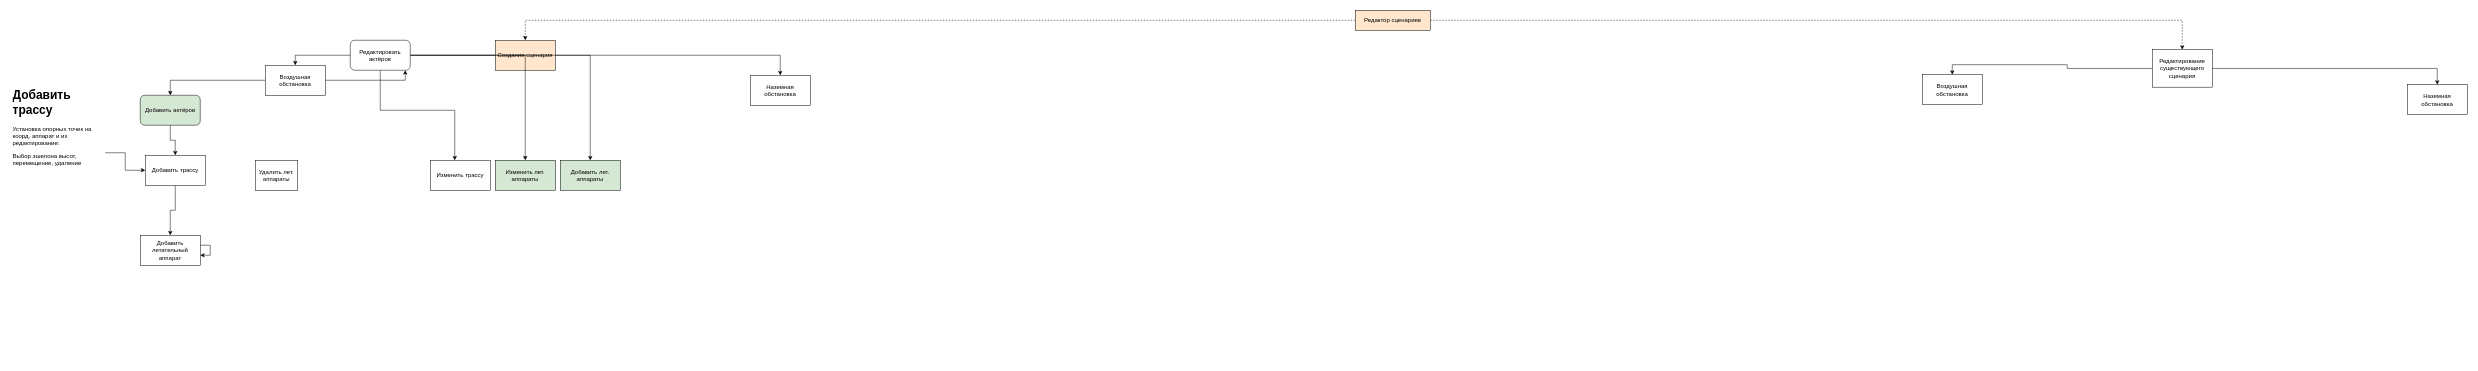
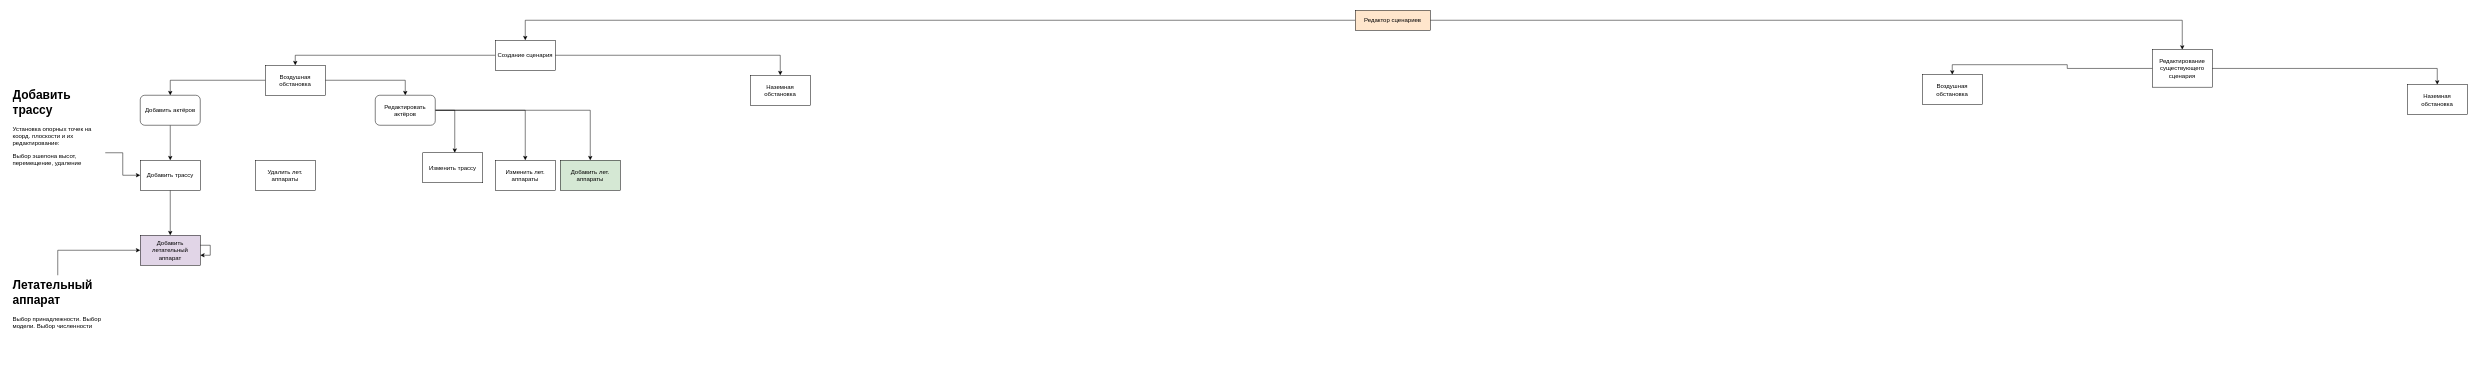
- <mxCell id="2" style="edgeStyle=orthogonalEdgeStyle;rounded=0;orthogonalLoop=1;jettySize=auto;html=1;entryX=0.5;entryY=0;entryDx=0;entryDy=0;dashed=1;" parent="1" source="4" target="11" edge="1"><mxGeometry relative="1" as="geometry" /></mxCell>
+ <mxCell id="2" style="edgeStyle=orthogonalEdgeStyle;rounded=0;orthogonalLoop=1;jettySize=auto;html=1;entryX=0.5;entryY=0;entryDx=0;entryDy=0;" parent="1" source="4" target="11" edge="1"><mxGeometry relative="1" as="geometry" /></mxCell>
- <mxCell id="3" style="edgeStyle=orthogonalEdgeStyle;rounded=0;orthogonalLoop=1;jettySize=auto;html=1;entryX=0.5;entryY=0;entryDx=0;entryDy=0;exitX=1;exitY=0.5;exitDx=0;exitDy=0;dashed=1;" parent="1" source="4" target="12" edge="1"><mxGeometry relative="1" as="geometry"><mxPoint x="2040" y="50" as="sourcePoint" /></mxGeometry></mxCell>
+ <mxCell id="3" style="edgeStyle=orthogonalEdgeStyle;rounded=0;orthogonalLoop=1;jettySize=auto;html=1;entryX=0.5;entryY=0;entryDx=0;entryDy=0;exitX=1;exitY=0.5;exitDx=0;exitDy=0;" parent="1" source="4" target="12" edge="1"><mxGeometry relative="1" as="geometry"><mxPoint x="2040" y="50" as="sourcePoint" /></mxGeometry></mxCell>
- <mxCell id="22" value="Редактировать актёров" style="rounded=1;whiteSpace=wrap;html=1;" parent="1" vertex="1"><mxGeometry x="700" y="80" width="120" height="60" as="geometry" /></mxCell>
+ <mxCell id="22" value="Редактировать актёров" style="rounded=1;whiteSpace=wrap;html=1;" parent="1" vertex="1"><mxGeometry x="750" y="190" width="120" height="60" as="geometry" /></mxCell>
- <mxCell id="11" value="Создание сценария" style="rounded=0;whiteSpace=wrap;html=1;fillColor=#ffe6cc;" parent="1" vertex="1"><mxGeometry x="990" y="80" width="120" height="60" as="geometry" /></mxCell>
+ <mxCell id="11" value="Создание сценария" style="rounded=0;whiteSpace=wrap;html=1;" parent="1" vertex="1"><mxGeometry x="990" y="80" width="120" height="60" as="geometry" /></mxCell>
- <mxCell id="28" value="&lt;h1&gt;Добавить трассу&lt;/h1&gt;&lt;p&gt;Установка опорных точек на коорд. аппарат и их редактирование:&lt;/p&gt;&lt;p&gt;Выбор эшелона высот, перемещение, удаление&lt;/p&gt;" style="text;html=1;strokeColor=none;fillColor=none;spacing=5;spacingTop=-20;whiteSpace=wrap;overflow=hidden;rounded=0;" parent="1" vertex="1"><mxGeometry x="20" y="170" width="190" height="270" as="geometry" /></mxCell>
+ <mxCell id="28" value="&lt;h1&gt;Добавить трассу&lt;/h1&gt;&lt;p&gt;Установка опорных точек на коорд. плоскости и их редактирование:&lt;/p&gt;&lt;p&gt;Выбор эшелона высот, перемещение, удаление&lt;/p&gt;" style="text;html=1;strokeColor=none;fillColor=none;spacing=5;spacingTop=-20;whiteSpace=wrap;overflow=hidden;rounded=0;" parent="1" vertex="1"><mxGeometry x="20" y="170" width="190" height="270" as="geometry" /></mxCell>
- <mxCell id="17" value="Добавить актёров" style="rounded=1;whiteSpace=wrap;html=1;fillColor=#d5e8d4;" parent="1" vertex="1"><mxGeometry x="280" y="190" width="120" height="60" as="geometry" /></mxCell>
+ <mxCell id="17" value="Добавить актёров" style="rounded=1;whiteSpace=wrap;html=1;" parent="1" vertex="1"><mxGeometry x="280" y="190" width="120" height="60" as="geometry" /></mxCell>
- <mxCell id="14" value="Добавить трассу" style="rounded=0;whiteSpace=wrap;html=1;" parent="1" vertex="1"><mxGeometry x="290" y="310" width="120" height="60" as="geometry" /></mxCell>
+ <mxCell id="14" value="Добавить трассу" style="rounded=0;whiteSpace=wrap;html=1;" parent="1" vertex="1"><mxGeometry x="280" y="320" width="120" height="60" as="geometry" /></mxCell>
- <mxCell id="26" value="Удалить лет. аппараты" style="rounded=0;whiteSpace=wrap;html=1;" parent="1" vertex="1"><mxGeometry x="510" y="320" width="85" height="60" as="geometry" /></mxCell>
+ <mxCell id="26" value="Удалить лет. аппараты" style="rounded=0;whiteSpace=wrap;html=1;" parent="1" vertex="1"><mxGeometry x="510" y="320" width="120" height="60" as="geometry" /></mxCell>
- <mxCell id="24" value="Изменить трассу" style="rounded=0;whiteSpace=wrap;html=1;" parent="1" vertex="1"><mxGeometry x="860" y="320" width="120" height="60" as="geometry" /></mxCell>
+ <mxCell id="24" value="Изменить трассу" style="rounded=0;whiteSpace=wrap;html=1;" parent="1" vertex="1"><mxGeometry x="845" y="305" width="120" height="60" as="geometry" /></mxCell>
- <mxCell id="23" value="Изменить лет. аппараты" style="rounded=0;whiteSpace=wrap;html=1;fillColor=#d5e8d4;" parent="1" vertex="1"><mxGeometry x="990" y="320" width="120" height="60" as="geometry" /></mxCell>
+ <mxCell id="23" value="Изменить лет. аппараты" style="rounded=0;whiteSpace=wrap;html=1;" parent="1" vertex="1"><mxGeometry x="990" y="320" width="120" height="60" as="geometry" /></mxCell>
+ <mxCell id="29" style="edgeStyle=orthogonalEdgeStyle;rounded=0;orthogonalLoop=1;jettySize=auto;html=1;" parent="1" source="30" target="15" edge="1"><mxGeometry relative="1" as="geometry"><Array as="points"><mxPoint x="115" y="500" /></Array></mxGeometry></mxCell>
- <mxCell id="15" value="Добавить летательный аппарат" style="rounded=0;whiteSpace=wrap;html=1;" parent="1" vertex="1"><mxGeometry x="280" y="470" width="120" height="60" as="geometry" /></mxCell>
+ <mxCell id="15" value="Добавить летательный аппарат" style="rounded=0;whiteSpace=wrap;html=1;fillColor=#e1d5e7;" parent="1" vertex="1"><mxGeometry x="280" y="470" width="120" height="60" as="geometry" /></mxCell>
+ <mxCell id="30" value="&lt;h1&gt;Летательный аппарат&lt;/h1&gt;&lt;p&gt;Выбор принадлежности. Выбор модели. Выбор численности&lt;/p&gt;" style="text;html=1;strokeColor=none;fillColor=none;spacing=5;spacingTop=-20;whiteSpace=wrap;overflow=hidden;rounded=0;" parent="1" vertex="1"><mxGeometry x="20" y="550" width="190" height="170" as="geometry" /></mxCell>
